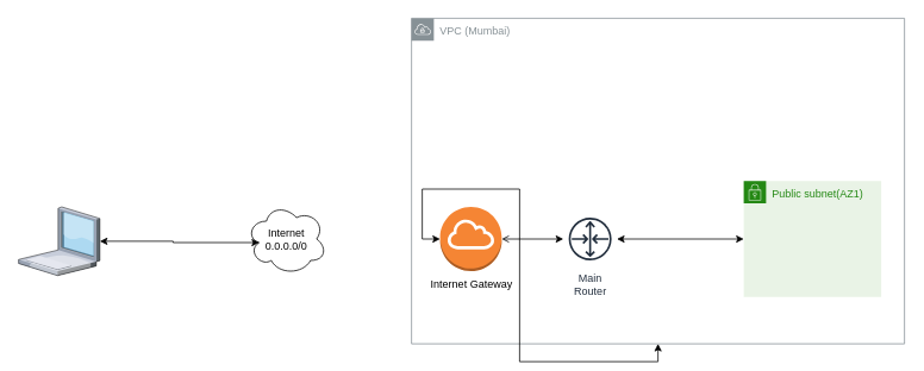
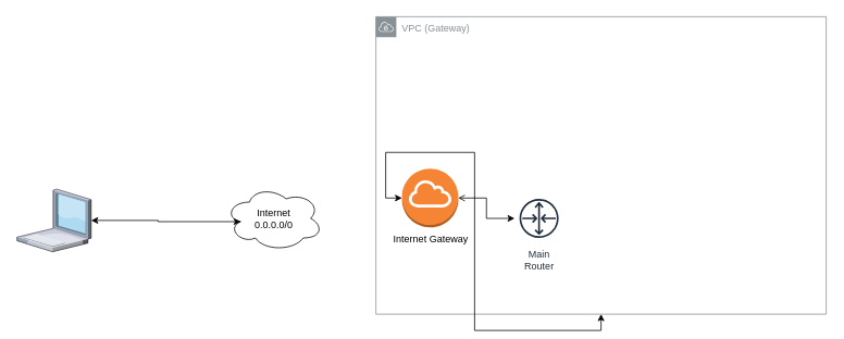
- <mxCell id="2" value="VPC (Mumbai)" style="sketch=0;outlineConnect=0;gradientColor=none;html=1;whiteSpace=wrap;fontSize=12;fontStyle=0;shape=mxgraph.aws4.group;grIcon=mxgraph.aws4.group_vpc;strokeColor=#879196;fillColor=none;verticalAlign=top;align=left;spacingLeft=30;fontColor=#879196;dashed=0;" vertex="1" parent="1"><mxGeometry x="460" y="20" width="552" height="365" as="geometry" /></mxCell>
+ <mxCell id="2" value="VPC (Gateway)" style="sketch=0;outlineConnect=0;gradientColor=none;html=1;whiteSpace=wrap;fontSize=12;fontStyle=0;shape=mxgraph.aws4.group;grIcon=mxgraph.aws4.group_vpc;strokeColor=#879196;fillColor=none;verticalAlign=top;align=left;spacingLeft=30;fontColor=#879196;dashed=0;" vertex="1" parent="1"><mxGeometry x="460" y="20" width="552" height="365" as="geometry" /></mxCell>
- <mxCell id="9" value="Internet&lt;br&gt;0.0.0.0/0" style="ellipse;shape=cloud;whiteSpace=wrap;html=1;" vertex="1" parent="1"><mxGeometry x="275" y="227.5" width="90" height="80" as="geometry" /></mxCell>
+ <mxCell id="9" value="Internet&lt;br&gt;0.0.0.0/0" style="ellipse;shape=cloud;whiteSpace=wrap;html=1;" vertex="1" parent="1"><mxGeometry x="275" y="227.5" width="120" height="80" as="geometry" /></mxCell>
- <mxCell id="8" value="Internet Gateway" style="outlineConnect=0;dashed=0;verticalLabelPosition=bottom;verticalAlign=top;align=center;html=1;shape=mxgraph.aws3.internet_gateway;fillColor=#F58534;gradientColor=none;" vertex="1" parent="1"><mxGeometry x="492" y="231.5" width="69" height="72" as="geometry" /></mxCell>
+ <mxCell id="8" value="Internet Gateway" style="outlineConnect=0;dashed=0;verticalLabelPosition=bottom;verticalAlign=top;align=center;html=1;shape=mxgraph.aws3.internet_gateway;fillColor=#F58534;gradientColor=none;" vertex="1" parent="1"><mxGeometry x="492" y="206.5" width="69" height="72" as="geometry" /></mxCell>
- <mxCell id="4" style="edgeStyle=orthogonalEdgeStyle;rounded=0;orthogonalLoop=1;jettySize=auto;html=1;entryX=0;entryY=0.5;entryDx=0;entryDy=0;startArrow=classic;startFill=1;" edge="1" parent="1" source="6" target="3"><mxGeometry relative="1" as="geometry" /></mxCell>
- <mxCell id="3" value="Public subnet(AZ1)" style="points=[[0,0],[0.25,0],[0.5,0],[0.75,0],[1,0],[1,0.25],[1,0.5],[1,0.75],[1,1],[0.75,1],[0.5,1],[0.25,1],[0,1],[0,0.75],[0,0.5],[0,0.25]];outlineConnect=0;gradientColor=none;html=1;whiteSpace=wrap;fontSize=12;fontStyle=0;shape=mxgraph.aws4.group;grIcon=mxgraph.aws4.group_security_group;grStroke=0;strokeColor=#248814;fillColor=#E9F3E6;verticalAlign=top;align=left;spacingLeft=30;fontColor=#248814;dashed=0;" vertex="1" parent="1"><mxGeometry x="832" y="202.5" width="154" height="130" as="geometry" /></mxCell>
